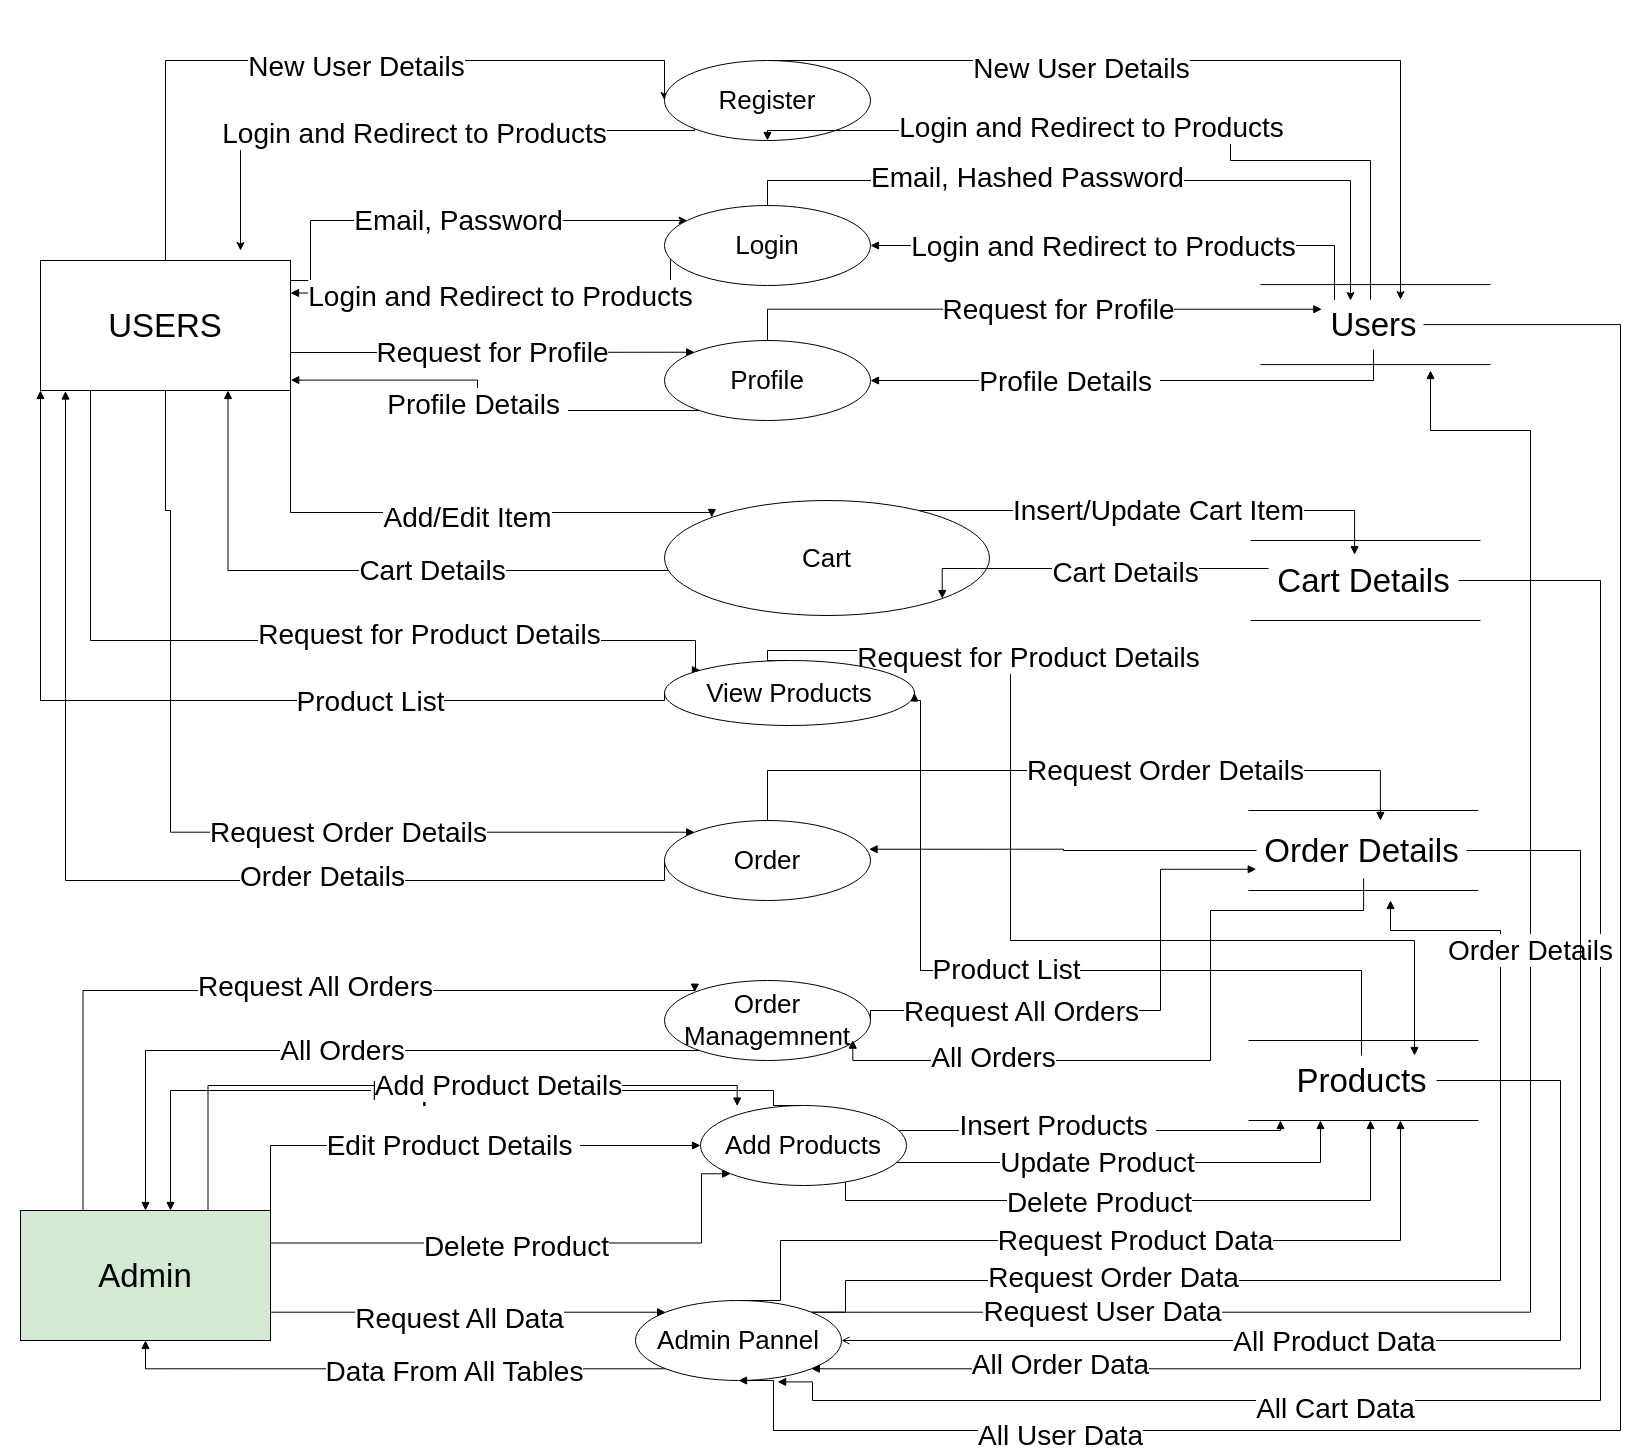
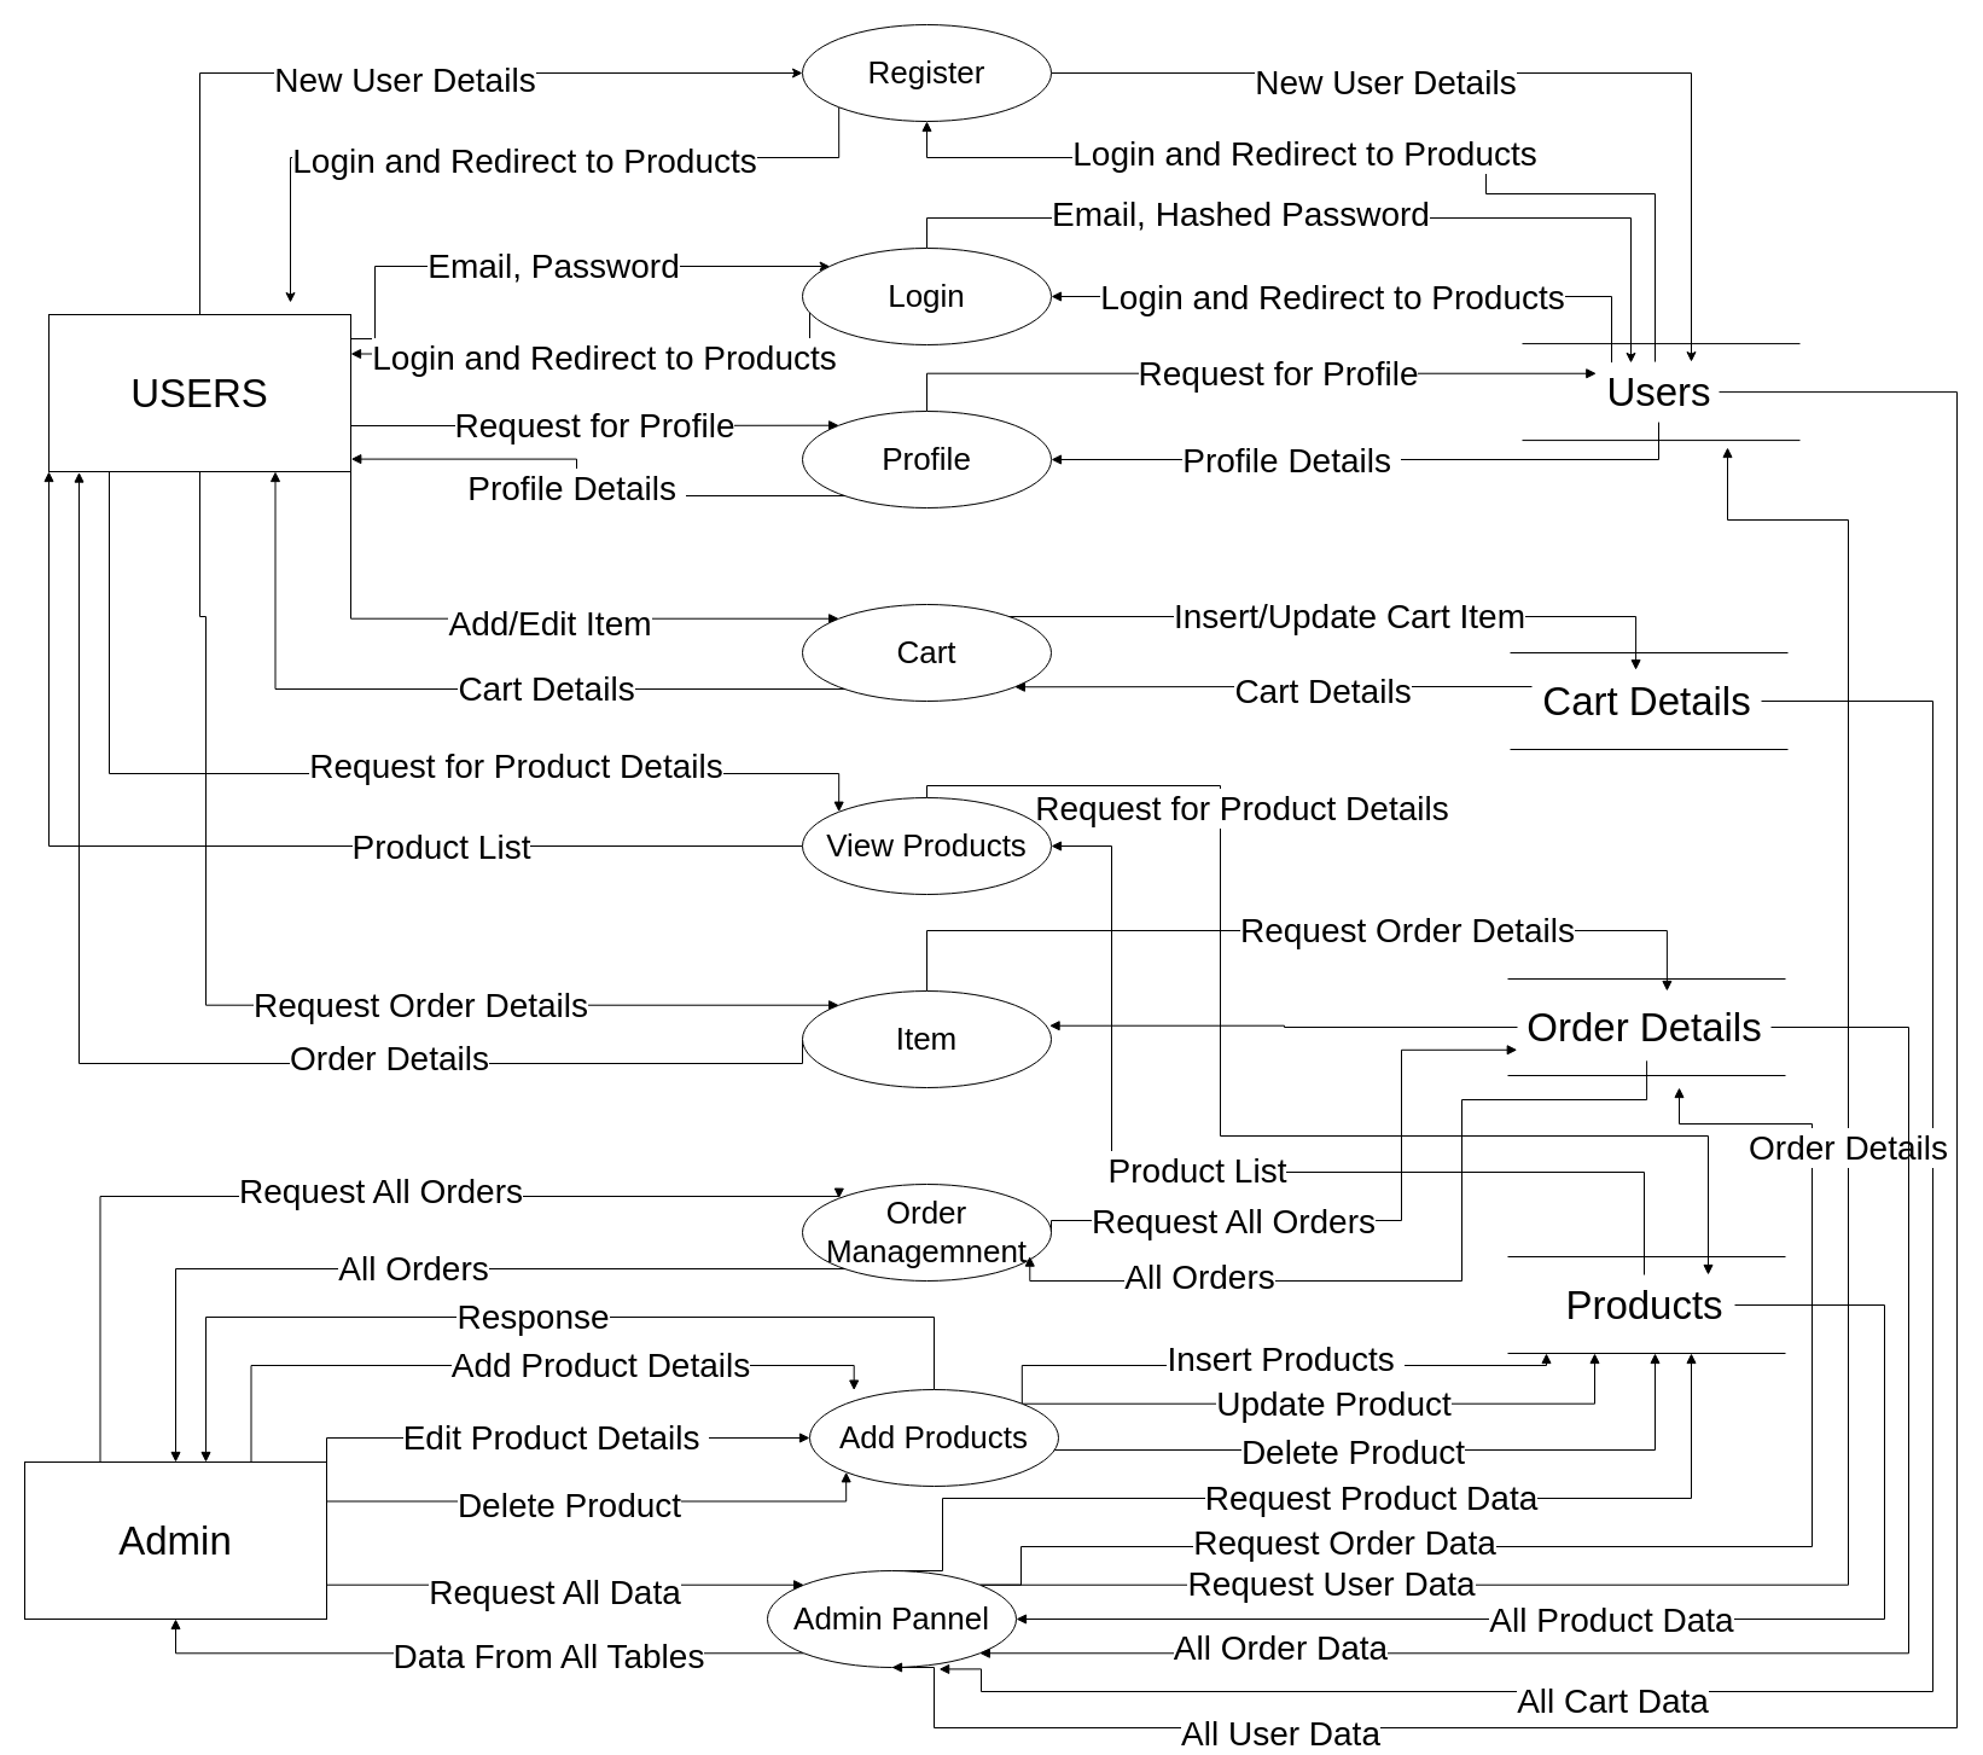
- <mxCell id="40" value="&lt;font style=&quot;font-size: 26px&quot;&gt;Register&lt;/font&gt;" style="ellipse;whiteSpace=wrap;html=1;" vertex="1" parent="1"><mxGeometry x="664" y="60" width="206" height="80" as="geometry" /></mxCell>
+ <mxCell id="40" value="&lt;font style=&quot;font-size: 26px&quot;&gt;Register&lt;/font&gt;" style="ellipse;whiteSpace=wrap;html=1;" vertex="1" parent="1"><mxGeometry x="664" width="206" height="80" as="geometry" y="20" /></mxCell>
- <mxCell id="45" value="&lt;font style=&quot;font-size: 26px&quot;&gt;Cart&lt;/font&gt;" style="ellipse;whiteSpace=wrap;html=1;" vertex="1" parent="1"><mxGeometry x="664" y="500" width="325" height="115" as="geometry" /></mxCell>
+ <mxCell id="45" value="&lt;font style=&quot;font-size: 26px&quot;&gt;Cart&lt;/font&gt;" style="ellipse;whiteSpace=wrap;html=1;" vertex="1" parent="1"><mxGeometry x="664" y="500" width="206" height="80" as="geometry" /></mxCell>
- <mxCell id="28" value="&lt;font style=&quot;font-size: 26px&quot;&gt;View Products&lt;/font&gt;" style="ellipse;whiteSpace=wrap;html=1;" vertex="1" parent="1"><mxGeometry x="664" y="660" width="250" height="65" as="geometry" /></mxCell>
+ <mxCell id="28" value="&lt;font style=&quot;font-size: 26px&quot;&gt;View Products&lt;/font&gt;" style="ellipse;whiteSpace=wrap;html=1;" vertex="1" parent="1"><mxGeometry x="664" y="660" width="206" height="80" as="geometry" /></mxCell>
- <mxCell id="49" value="&lt;font style=&quot;font-size: 26px&quot;&gt;Order&lt;/font&gt;" style="ellipse;whiteSpace=wrap;html=1;" vertex="1" parent="1"><mxGeometry x="664" y="820" width="206" height="80" as="geometry" /></mxCell>
+ <mxCell id="49" value="&lt;font style=&quot;font-size: 26px&quot;&gt;Item&lt;/font&gt;" style="ellipse;whiteSpace=wrap;html=1;" vertex="1" parent="1"><mxGeometry x="664" y="820" width="206" height="80" as="geometry" /></mxCell>
- <mxCell id="35" value="&lt;font style=&quot;font-size: 26px&quot;&gt;Add Products&lt;/font&gt;" style="ellipse;whiteSpace=wrap;html=1;" vertex="1" parent="1"><mxGeometry x="700" y="1105" width="206" height="80" as="geometry" /></mxCell>
+ <mxCell id="35" value="&lt;font style=&quot;font-size: 26px&quot;&gt;Add Products&lt;/font&gt;" style="ellipse;whiteSpace=wrap;html=1;" vertex="1" parent="1"><mxGeometry x="670" y="1150" width="206" height="80" as="geometry" /></mxCell>
- <mxCell id="72" value="&lt;span style=&quot;font-size: 33px&quot;&gt;Admin&lt;/span&gt;" style="rounded=0;whiteSpace=wrap;html=1;fillColor=#d5e8d4;" vertex="1" parent="1"><mxGeometry x="20" y="1210" width="250" height="130" as="geometry" /></mxCell>
+ <mxCell id="72" value="&lt;span style=&quot;font-size: 33px&quot;&gt;Admin&lt;/span&gt;" style="rounded=0;whiteSpace=wrap;html=1;" vertex="1" parent="1"><mxGeometry x="20" y="1210" width="250" height="130" as="geometry" /></mxCell>
- <mxCell id="103" style="edgeStyle=orthogonalEdgeStyle;rounded=0;orthogonalLoop=1;jettySize=auto;html=1;fontSize=28;startArrow=none;startFill=0;endArrow=open;endFill=1;entryX=1;entryY=0.5;entryDx=0;entryDy=0;" edge="1" parent="1" source="105" target="57"><mxGeometry relative="1" as="geometry"><mxPoint x="980" y="1440" as="targetPoint" /><Array as="points"><mxPoint x="1560" y="1080" /><mxPoint x="1560" y="1340" /></Array></mxGeometry></mxCell>
+ <mxCell id="103" style="edgeStyle=orthogonalEdgeStyle;rounded=0;orthogonalLoop=1;jettySize=auto;html=1;fontSize=28;startArrow=none;startFill=0;endArrow=block;endFill=1;entryX=1;entryY=0.5;entryDx=0;entryDy=0;" edge="1" parent="1" source="105" target="57"><mxGeometry relative="1" as="geometry"><mxPoint x="980" y="1440" as="targetPoint" /><Array as="points"><mxPoint x="1560" y="1080" /><mxPoint x="1560" y="1340" /></Array></mxGeometry></mxCell>
